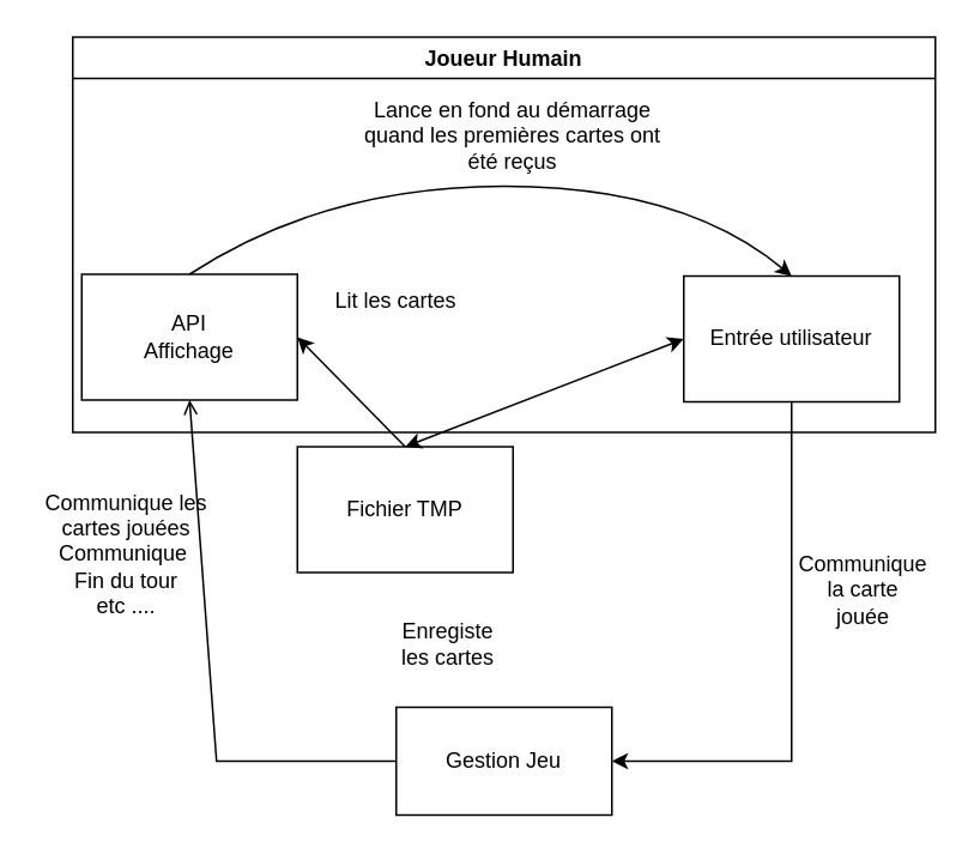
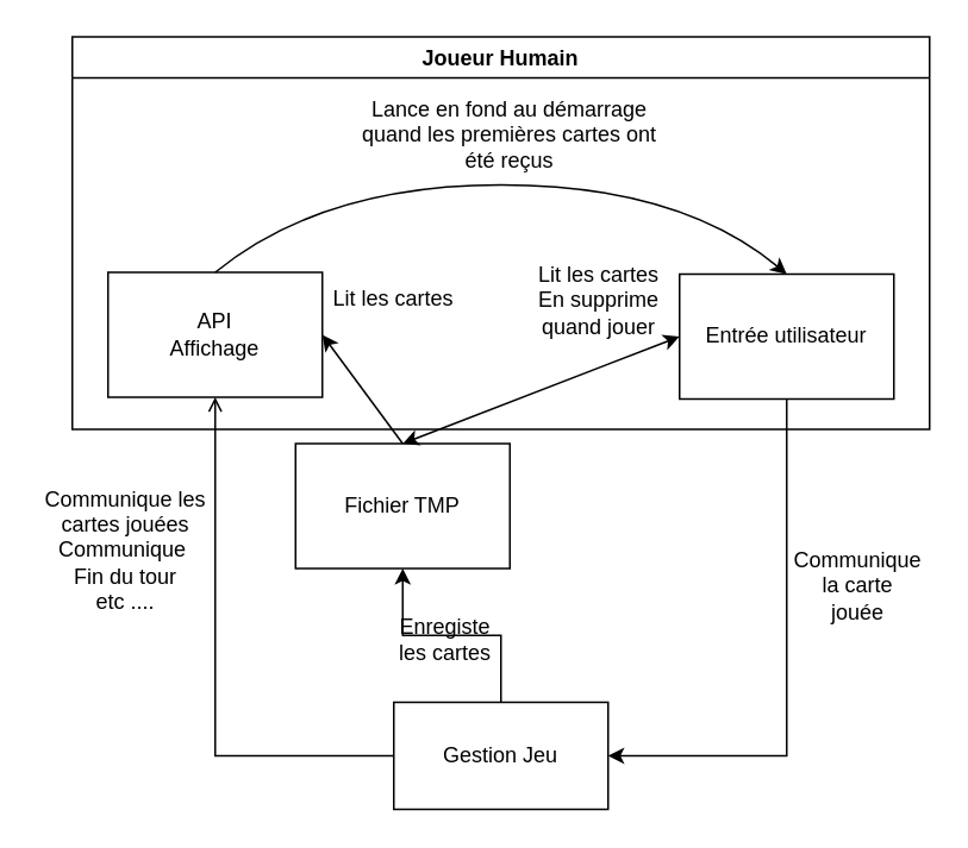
+ <mxCell id="13" value="Lit les cartes&lt;br&gt;En supprime quand jouer" style="text;html=1;strokeColor=none;fillColor=none;align=center;verticalAlign=middle;whiteSpace=wrap;rounded=0;" vertex="1" parent="1"><mxGeometry x="290" y="153" width="90" height="30" as="geometry" /></mxCell>
- <mxCell id="5" value="API&lt;br&gt;Affichage" style="rounded=0;whiteSpace=wrap;html=1;" vertex="1" parent="1"><mxGeometry x="45" y="152" width="120" height="70" as="geometry" /></mxCell>
+ <mxCell id="5" value="API&lt;br&gt;Affichage" style="rounded=0;whiteSpace=wrap;html=1;" vertex="1" parent="1"><mxGeometry x="60" y="152" width="120" height="70" as="geometry" /></mxCell>
+ <mxCell id="2" style="edgeStyle=orthogonalEdgeStyle;rounded=0;orthogonalLoop=1;jettySize=auto;html=1;exitX=0.5;exitY=0;exitDx=0;exitDy=0;entryX=0.5;entryY=1;entryDx=0;entryDy=0;" edge="1" parent="1" source="3" target="4"><mxGeometry relative="1" as="geometry" /></mxCell>
